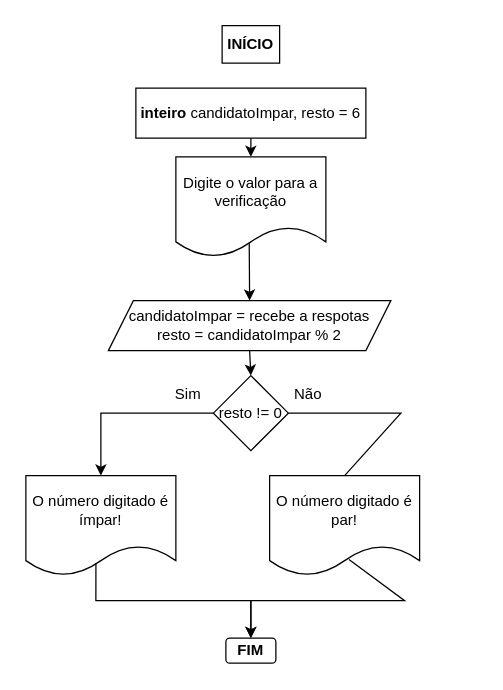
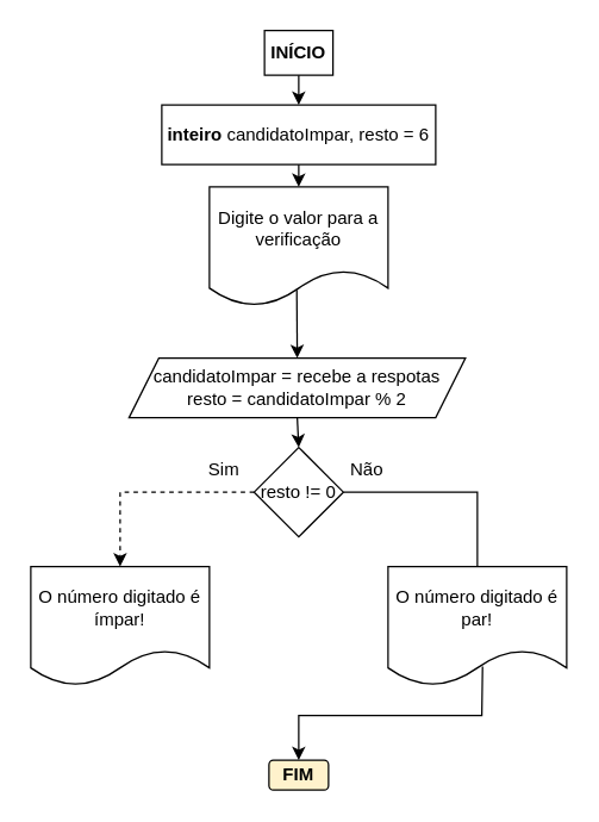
+ <mxCell id="10" value="" style="endArrow=classic;html=1;rounded=0;exitX=0.5;exitY=1;exitDx=0;exitDy=0;entryX=0.5;entryY=0;entryDx=0;entryDy=0;" parent="1" source="2" target="3" edge="1"><mxGeometry width="50" height="50" relative="1" as="geometry"><mxPoint x="-14" y="220" as="sourcePoint" /><mxPoint x="36" y="170" as="targetPoint" /></mxGeometry></mxCell>
- <mxCell id="14" value="" style="endArrow=classic;html=1;rounded=0;exitX=0;exitY=0.5;exitDx=0;exitDy=0;entryX=0.5;entryY=0;entryDx=0;entryDy=0;" parent="1" source="6" target="7" edge="1"><mxGeometry width="50" height="50" relative="1" as="geometry"><mxPoint x="-14" y="220" as="sourcePoint" /><mxPoint x="36" y="170" as="targetPoint" /><Array as="points"><mxPoint x="80" y="330" /></Array></mxGeometry></mxCell>
+ <mxCell id="14" value="" style="endArrow=classic;html=1;rounded=0;exitX=0;exitY=0.5;exitDx=0;exitDy=0;entryX=0.5;entryY=0;entryDx=0;entryDy=0;dashed=1;" parent="1" source="6" target="7" edge="1"><mxGeometry width="50" height="50" relative="1" as="geometry"><mxPoint x="-14" y="220" as="sourcePoint" /><mxPoint x="36" y="170" as="targetPoint" /><Array as="points"><mxPoint x="80" y="330" /></Array></mxGeometry></mxCell>
- <mxCell id="8" value="&lt;font style=&quot;vertical-align: inherit;&quot;&gt;&lt;font style=&quot;vertical-align: inherit;&quot;&gt;&lt;font style=&quot;vertical-align: inherit;&quot;&gt;&lt;font style=&quot;vertical-align: inherit;&quot;&gt;O número digitado é par!&lt;/font&gt;&lt;/font&gt;&lt;/font&gt;&lt;/font&gt;" style="shape=document;whiteSpace=wrap;html=1;boundedLbl=1;" parent="1" vertex="1"><mxGeometry x="215" y="380" width="120" height="80" as="geometry" /></mxCell>
+ <mxCell id="8" value="&lt;font style=&quot;vertical-align: inherit;&quot;&gt;&lt;font style=&quot;vertical-align: inherit;&quot;&gt;&lt;font style=&quot;vertical-align: inherit;&quot;&gt;&lt;font style=&quot;vertical-align: inherit;&quot;&gt;O número digitado é par!&lt;/font&gt;&lt;/font&gt;&lt;/font&gt;&lt;/font&gt;" style="shape=document;whiteSpace=wrap;html=1;boundedLbl=1;" parent="1" vertex="1"><mxGeometry x="260" y="380" width="120" height="80" as="geometry" /></mxCell>
- <mxCell id="18" value="" style="endArrow=classic;html=1;rounded=0;exitX=0.467;exitY=0.875;exitDx=0;exitDy=0;exitPerimeter=0;entryX=0.5;entryY=0;entryDx=0;entryDy=0;" parent="1" source="7" target="9" edge="1"><mxGeometry width="50" height="50" relative="1" as="geometry"><mxPoint x="-14" y="370" as="sourcePoint" /><mxPoint x="36" y="320" as="targetPoint" /><Array as="points"><mxPoint x="76" y="480" /><mxPoint x="200" y="480" /></Array></mxGeometry></mxCell>
- <mxCell id="9" value="&lt;b&gt;FIM&lt;/b&gt;" style="rounded=1;whiteSpace=wrap;html=1;" parent="1" vertex="1"><mxGeometry x="180" y="510" width="40" height="20" as="geometry" /></mxCell>
+ <mxCell id="9" value="&lt;b&gt;FIM&lt;/b&gt;" style="rounded=1;whiteSpace=wrap;html=1;fillColor=#fff2cc;" parent="1" vertex="1"><mxGeometry x="180" y="510" width="40" height="20" as="geometry" /></mxCell>
